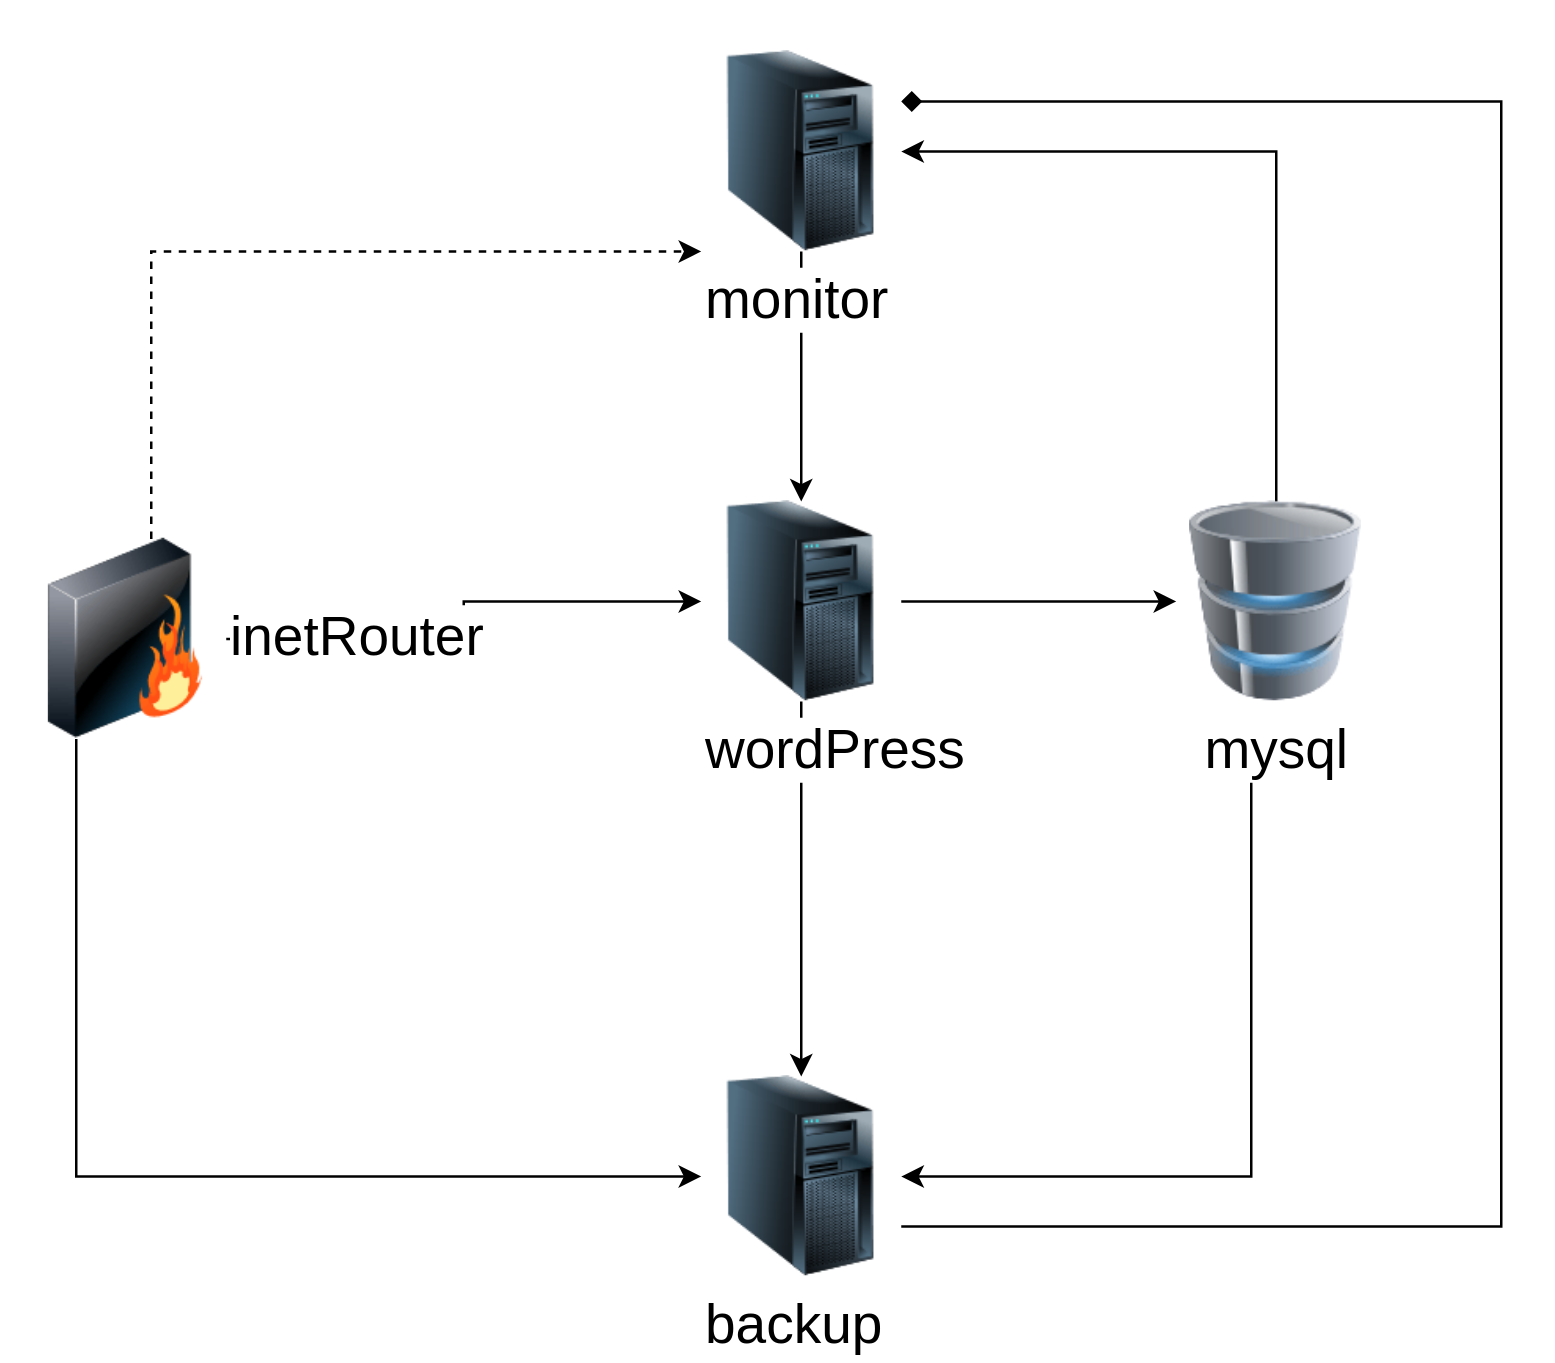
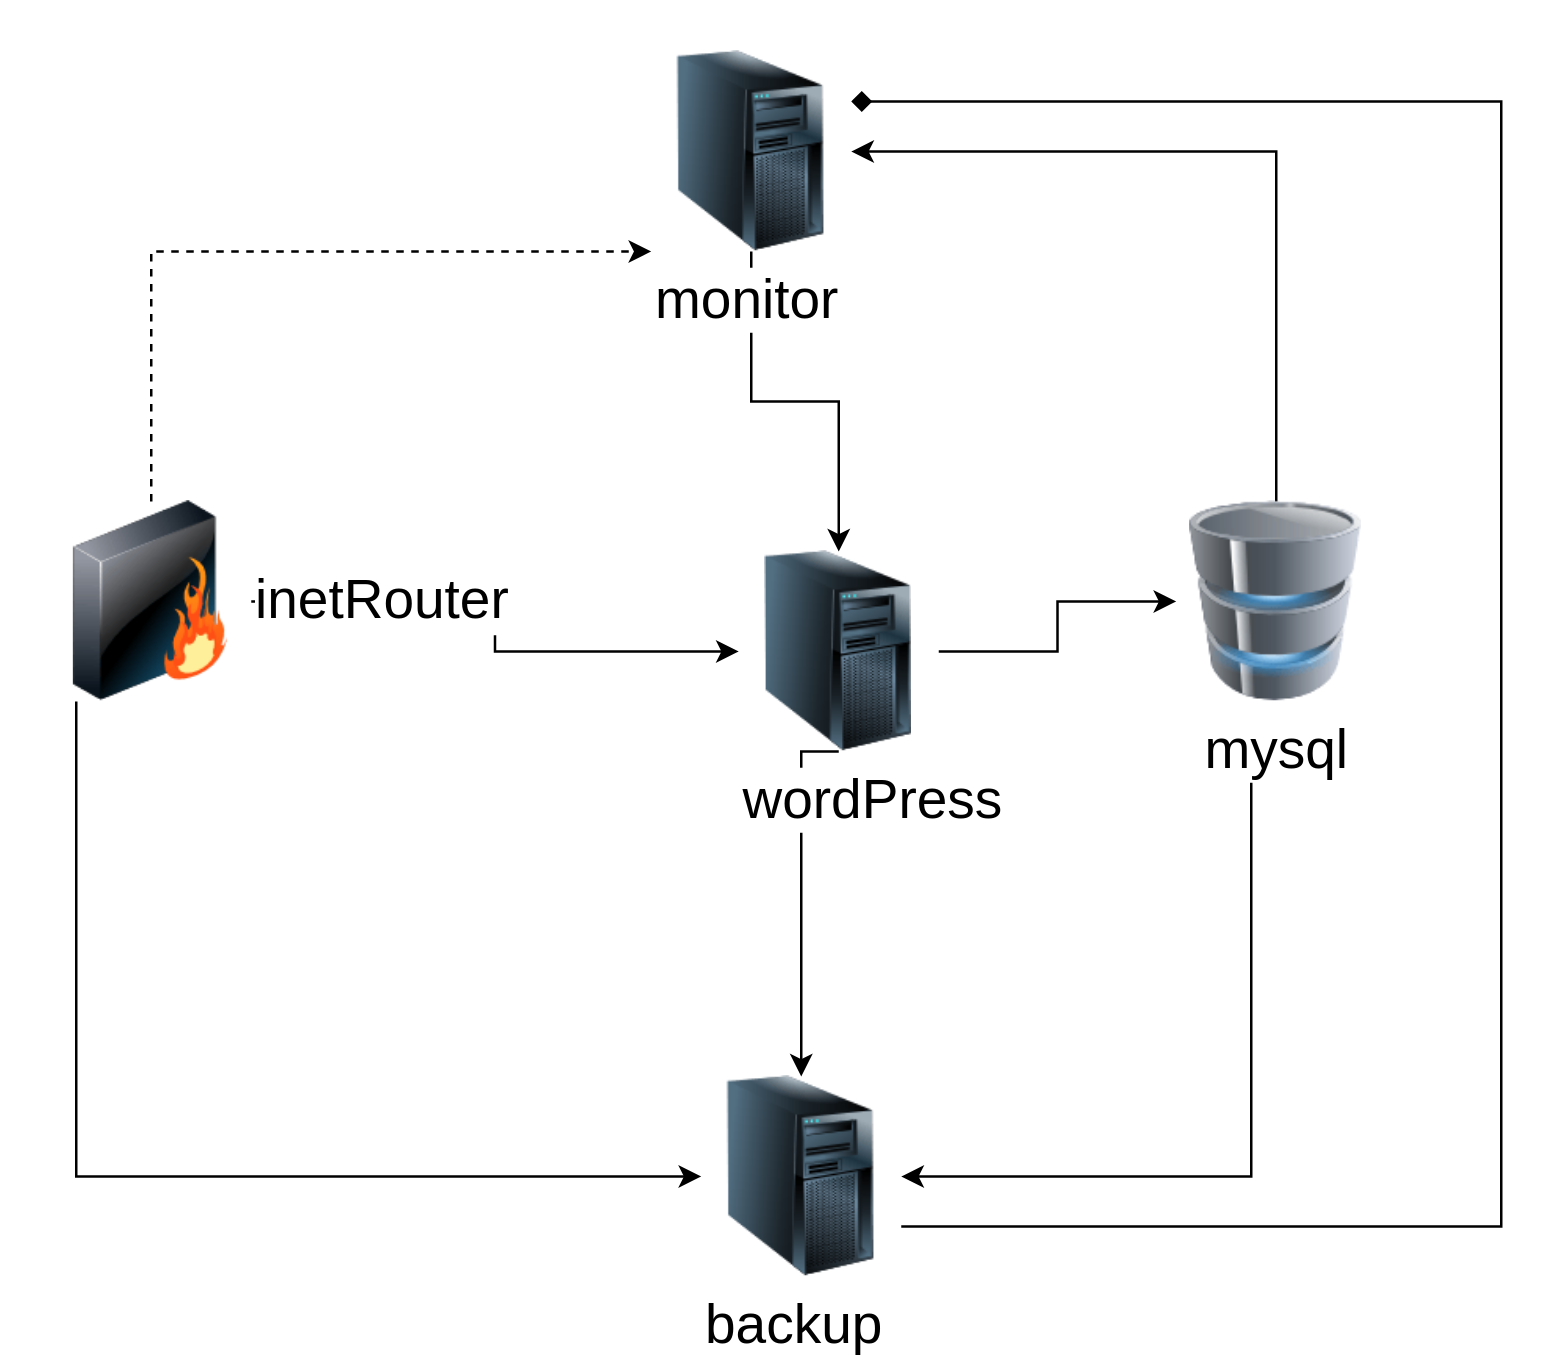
- <mxCell id="14" value="&lt;div style=&quot;font-size: 22px&quot;&gt;monitor&lt;/div&gt;" style="image;html=1;image=img/lib/clip_art/computers/Server_Tower_128x128.png;align=left;" vertex="1" parent="1"><mxGeometry x="280" y="20" width="80" height="80" as="geometry" /></mxCell>
+ <mxCell id="14" value="&lt;div style=&quot;font-size: 22px&quot;&gt;monitor&lt;/div&gt;" style="image;html=1;image=img/lib/clip_art/computers/Server_Tower_128x128.png;align=left;" vertex="1" parent="1"><mxGeometry x="260" y="20" width="80" height="80" as="geometry" /></mxCell>
- <mxCell id="7" value="&lt;div style=&quot;font-size: 22px&quot;&gt;&lt;font style=&quot;font-size: 22px&quot;&gt;wordPress&lt;/font&gt;&lt;/div&gt;" style="image;html=1;image=img/lib/clip_art/computers/Server_Tower_128x128.png;align=left;" vertex="1" parent="1"><mxGeometry x="280" y="200" width="80" height="80" as="geometry" /></mxCell>
+ <mxCell id="7" value="&lt;div style=&quot;font-size: 22px&quot;&gt;&lt;font style=&quot;font-size: 22px&quot;&gt;wordPress&lt;/font&gt;&lt;/div&gt;" style="image;html=1;image=img/lib/clip_art/computers/Server_Tower_128x128.png;align=left;" vertex="1" parent="1"><mxGeometry x="295" y="220" width="80" height="80" as="geometry" /></mxCell>
- <mxCell id="4" value="&lt;div&gt;inetRouter&lt;/div&gt;" style="image;html=1;labelBackgroundColor=#ffffff;image=img/lib/clip_art/networking/Firewall_128x128.png;rounded=1;shadow=0;comic=0;strokeWidth=2;fontSize=22;labelPosition=right;verticalLabelPosition=middle;align=left;verticalAlign=middle;" parent="1" vertex="1"><mxGeometry x="10" y="215" width="80" height="80" as="geometry" /></mxCell>
+ <mxCell id="4" value="&lt;div&gt;inetRouter&lt;/div&gt;" style="image;html=1;labelBackgroundColor=#ffffff;image=img/lib/clip_art/networking/Firewall_128x128.png;rounded=1;shadow=0;comic=0;strokeWidth=2;fontSize=22;labelPosition=right;verticalLabelPosition=middle;align=left;verticalAlign=middle;" parent="1" vertex="1"><mxGeometry x="20" y="200" width="80" height="80" as="geometry" /></mxCell>
